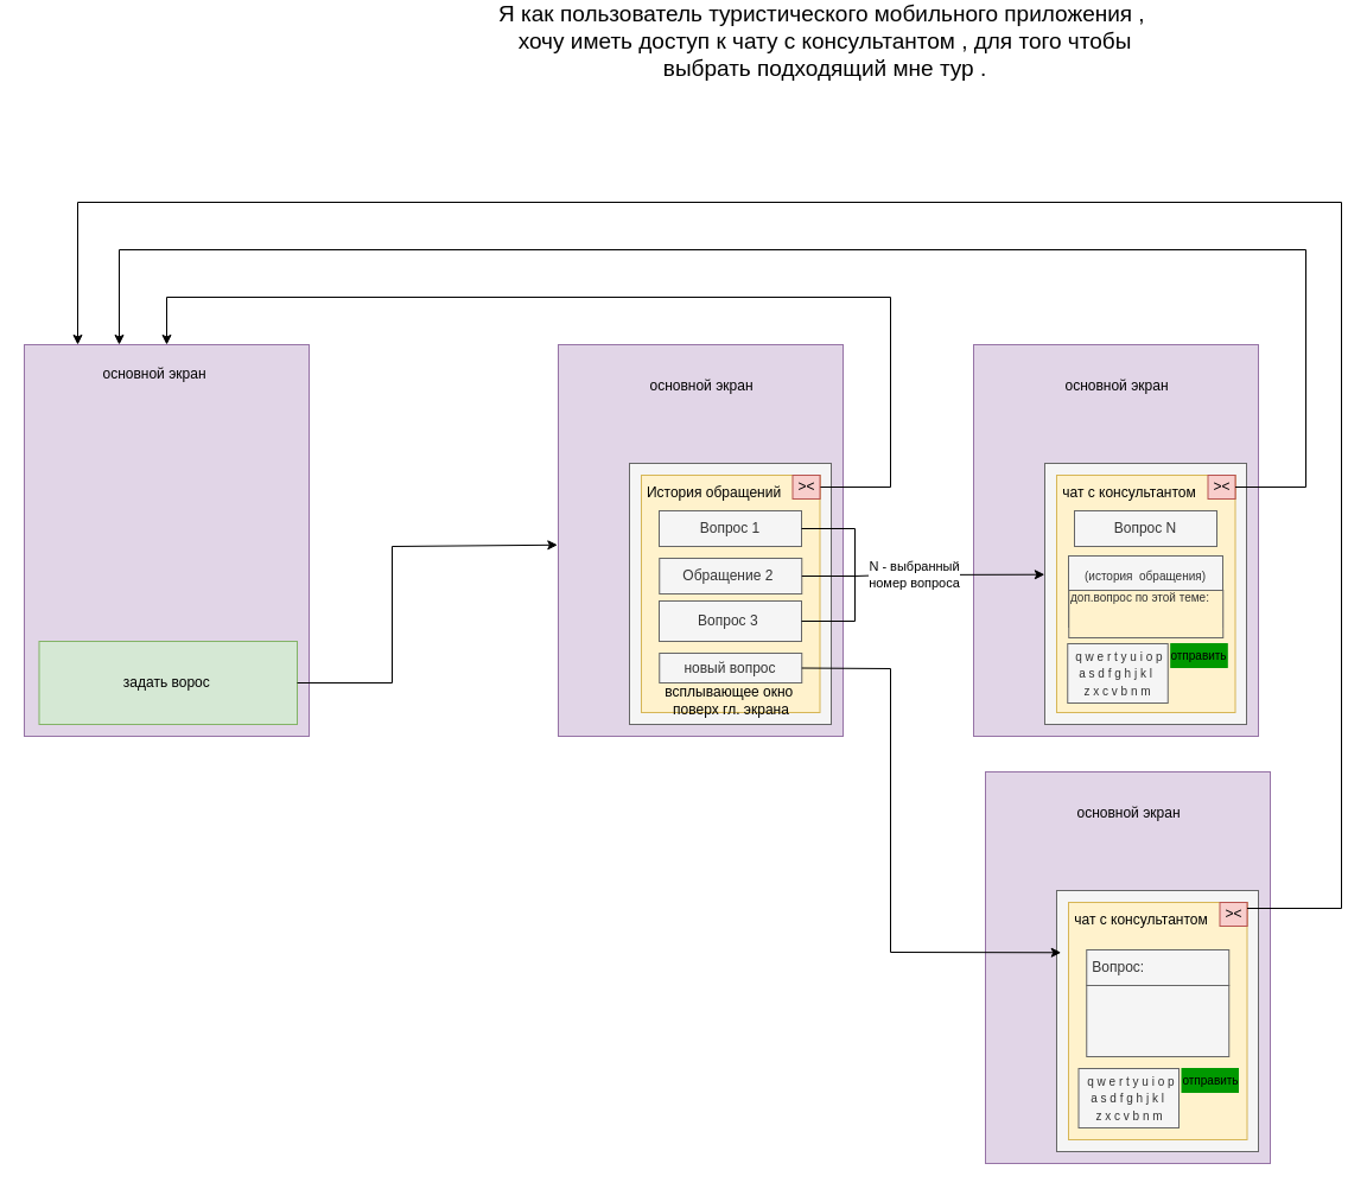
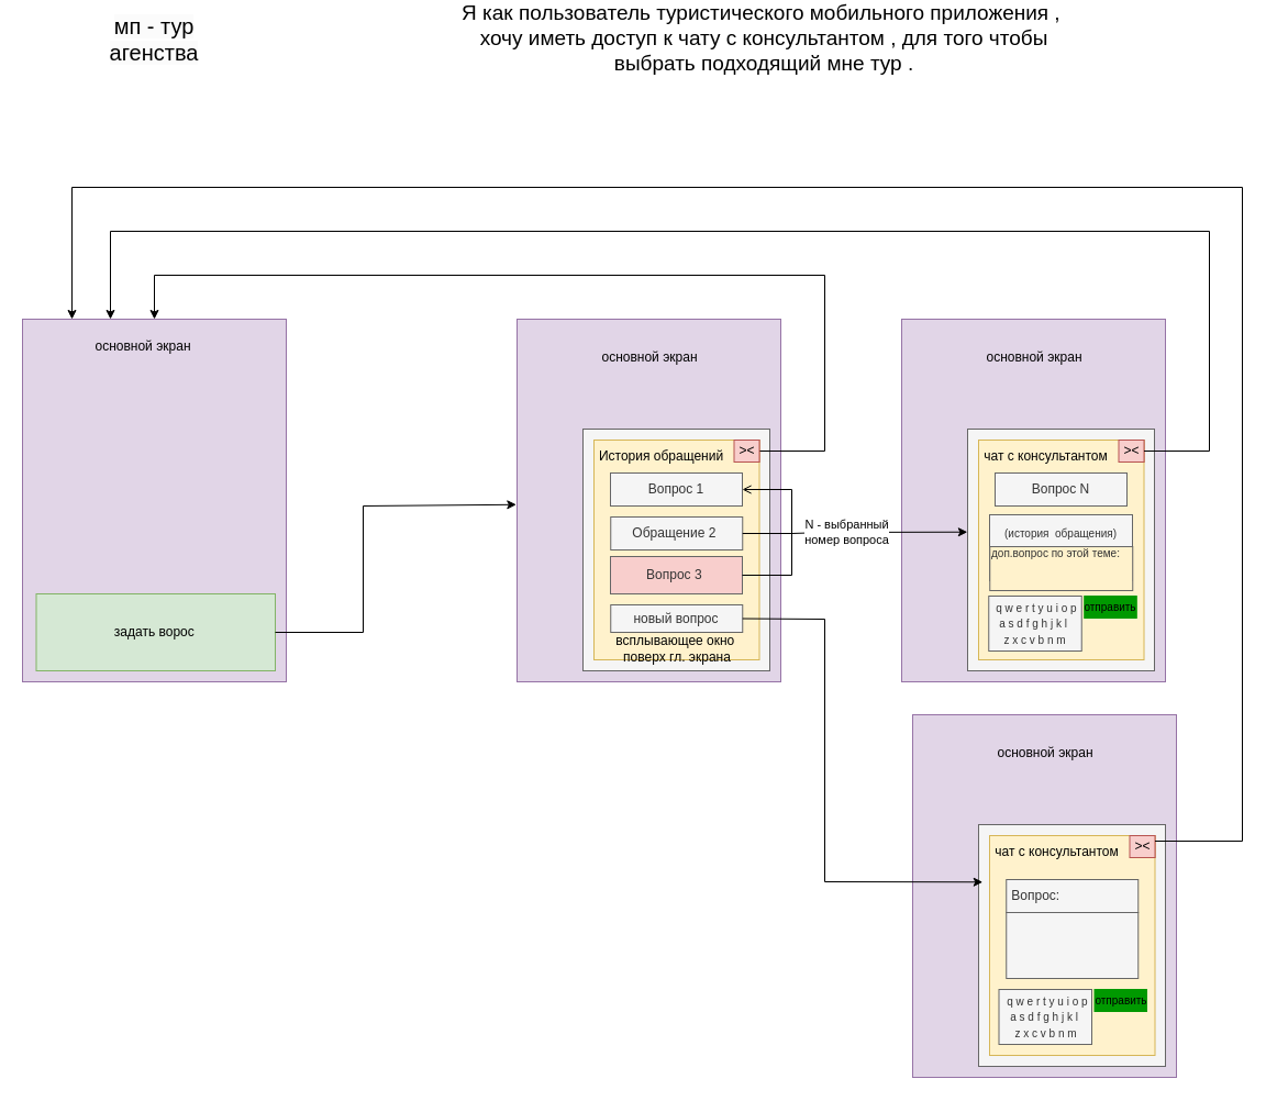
+ <mxCell id="4" value="&lt;span style=&quot;color: rgb(0, 0, 0); font-family: Helvetica; font-size: 20px; font-style: normal; font-variant-ligatures: normal; font-variant-caps: normal; font-weight: 400; letter-spacing: normal; orphans: 2; text-align: center; text-indent: 0px; text-transform: none; widows: 2; word-spacing: 0px; -webkit-text-stroke-width: 0px; white-space: normal; background-color: rgb(251, 251, 251); text-decoration-thickness: initial; text-decoration-style: initial; text-decoration-color: initial; float: none; display: inline !important;&quot;&gt;мп - тур агенства&lt;/span&gt;" style="text;html=1;align=center;verticalAlign=middle;whiteSpace=wrap;rounded=0;fontSize=20;" parent="1" vertex="1"><mxGeometry x="110" y="20" width="60" height="30" as="geometry" /></mxCell>
- <mxCell id="42" value="" style="endArrow=none;html=1;rounded=0;entryX=1;entryY=0.5;entryDx=0;entryDy=0;exitX=1;exitY=0.5;exitDx=0;exitDy=0;" edge="1" parent="1" source="27" target="17"><mxGeometry width="50" height="50" relative="1" as="geometry"><mxPoint x="680" y="500" as="sourcePoint" /><mxPoint x="720" y="470" as="targetPoint" /><Array as="points"><mxPoint x="720" y="523" /><mxPoint x="720" y="445" /></Array></mxGeometry></mxCell>
+ <mxCell id="42" value="" style="endArrow=open;html=1;rounded=0;entryX=1;entryY=0.5;entryDx=0;entryDy=0;exitX=1;exitY=0.5;exitDx=0;exitDy=0;" edge="1" parent="1" source="27" target="17"><mxGeometry width="50" height="50" relative="1" as="geometry"><mxPoint x="680" y="500" as="sourcePoint" /><mxPoint x="720" y="470" as="targetPoint" /><Array as="points"><mxPoint x="720" y="523" /><mxPoint x="720" y="445" /></Array></mxGeometry></mxCell>
- <mxCell id="27" value="Вопрос 3&amp;nbsp;" style="rounded=0;whiteSpace=wrap;html=1;fillColor=#f5f5f5;strokeColor=#666666;fontColor=#333333;" vertex="1" parent="1"><mxGeometry x="555" y="506" width="120" height="34" as="geometry" /></mxCell>
+ <mxCell id="27" value="Вопрос 3&amp;nbsp;" style="rounded=0;whiteSpace=wrap;html=1;fillColor=#f8cecc;strokeColor=#666666;fontColor=#333333;" vertex="1" parent="1"><mxGeometry x="555" y="506" width="120" height="34" as="geometry" /></mxCell>
